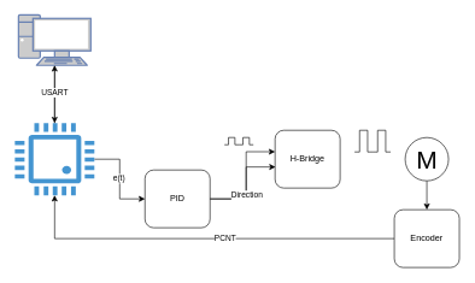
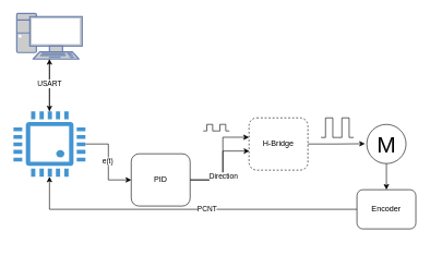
- <mxCell id="13" value="H-Bridge" style="rounded=1;whiteSpace=wrap;html=1;" parent="1" vertex="1"><mxGeometry x="380" y="180" width="90" height="80" as="geometry" /></mxCell>
+ <mxCell id="13" value="H-Bridge" style="rounded=1;whiteSpace=wrap;html=1;dashed=1;" parent="1" vertex="1"><mxGeometry x="380" y="180" width="90" height="80" as="geometry" /></mxCell>
+ <mxCell id="16" style="edgeStyle=orthogonalEdgeStyle;rounded=0;orthogonalLoop=1;jettySize=auto;html=1;entryX=-0.047;entryY=0.493;entryDx=0;entryDy=0;entryPerimeter=0;" parent="1" source="13" target="6" edge="1"><mxGeometry relative="1" as="geometry" /></mxCell>
- <mxCell id="25" value="Encoder" style="rounded=1;whiteSpace=wrap;html=1;" parent="1" vertex="1"><mxGeometry x="545" y="290" width="90" height="80" as="geometry" /></mxCell>
+ <mxCell id="25" value="Encoder" style="rounded=1;whiteSpace=wrap;html=1;" parent="1" vertex="1"><mxGeometry x="545" y="290" width="90" height="60" as="geometry" /></mxCell>
